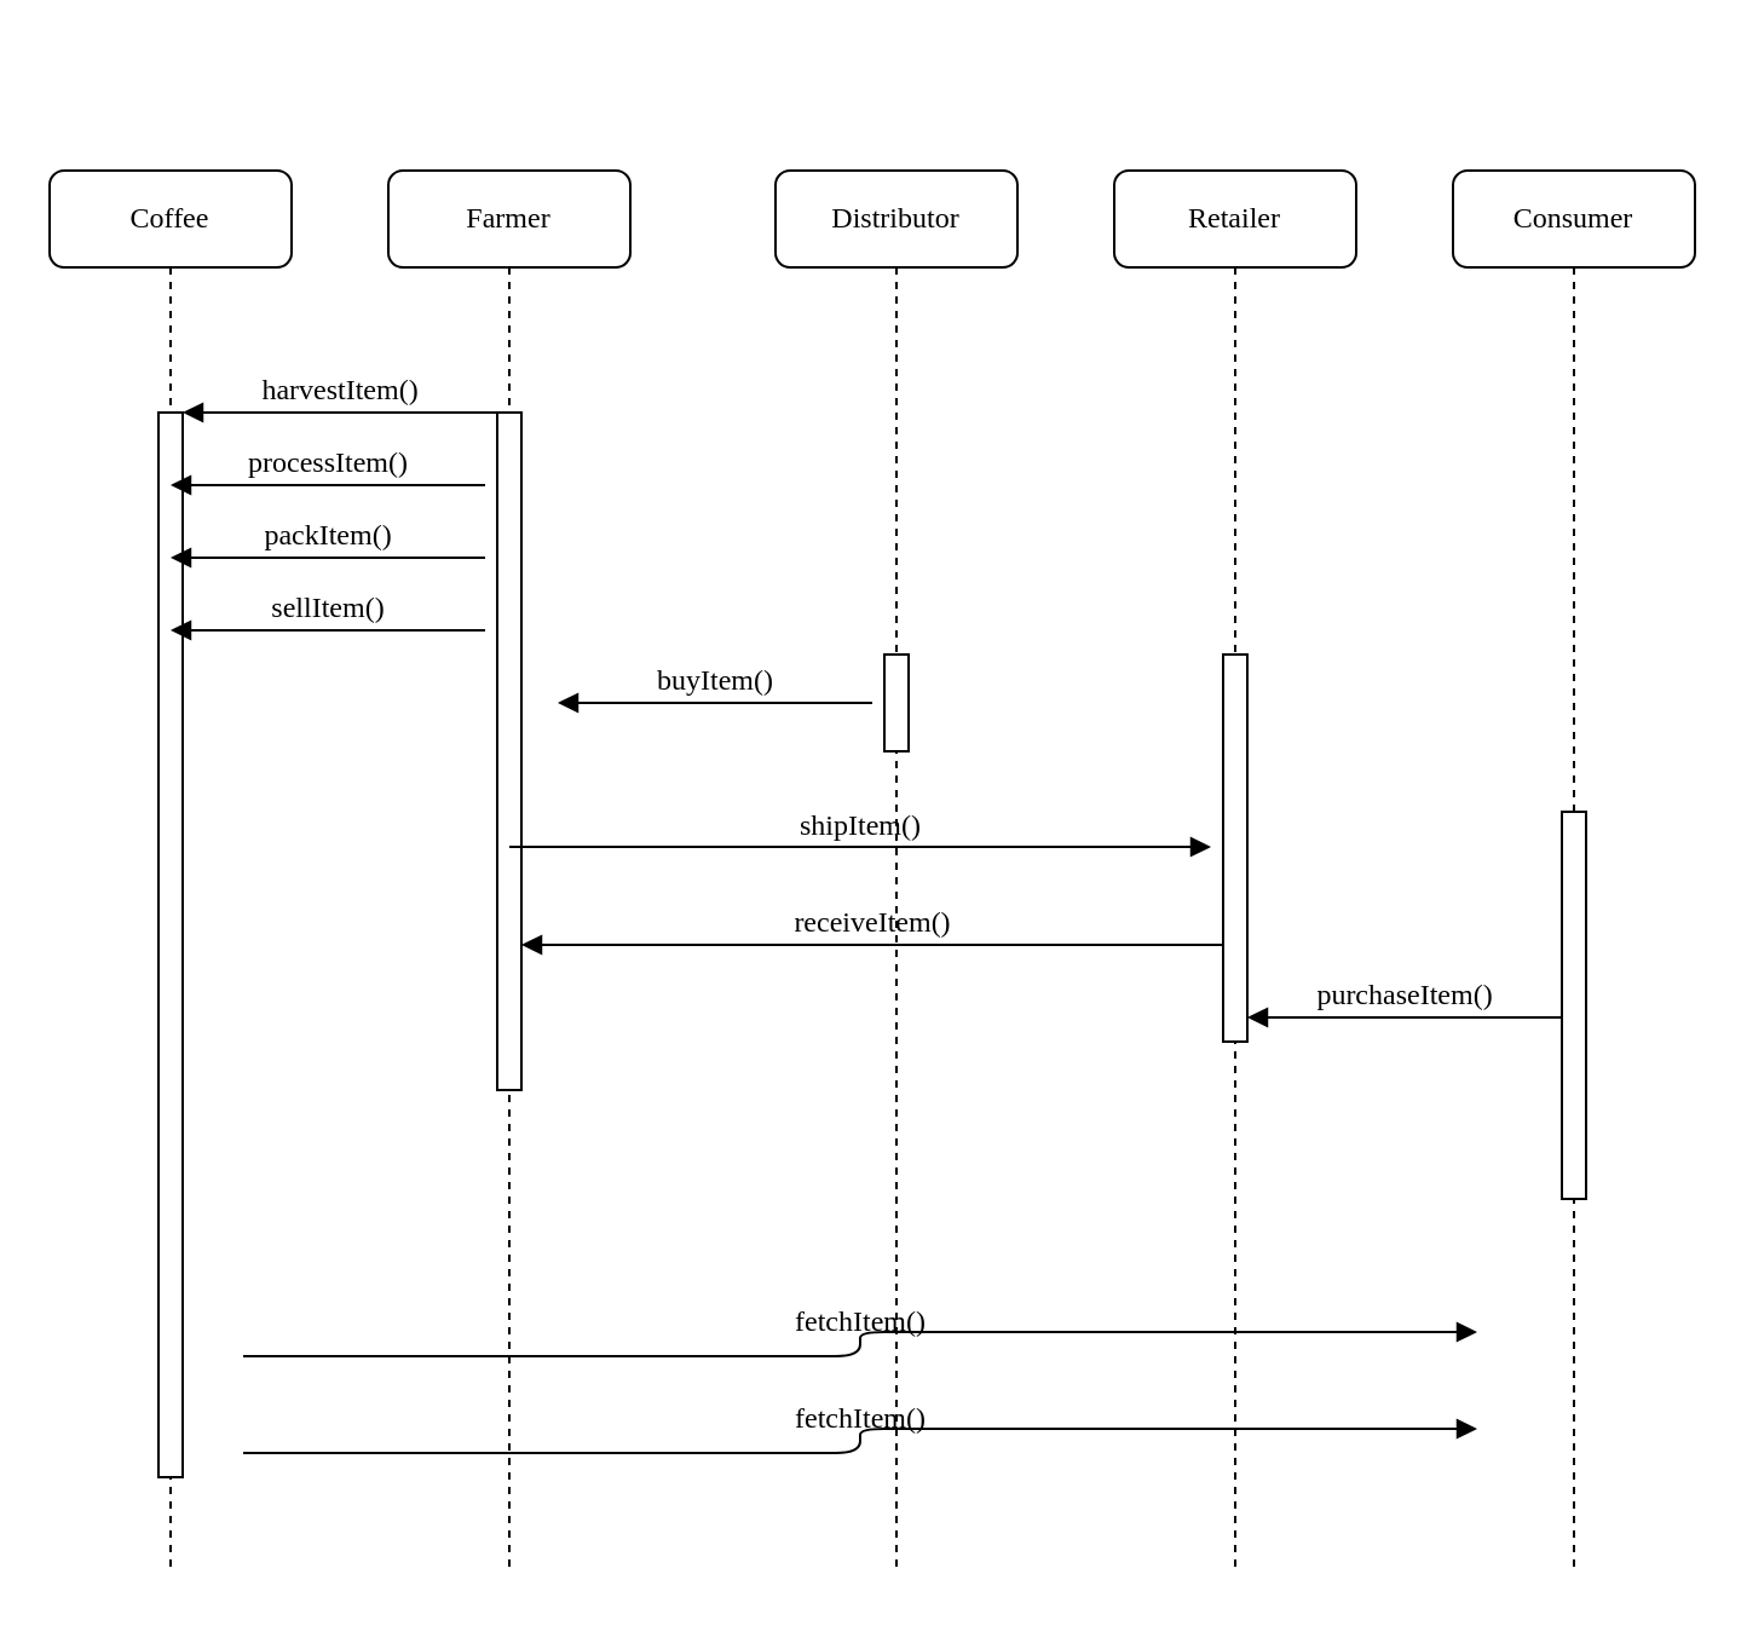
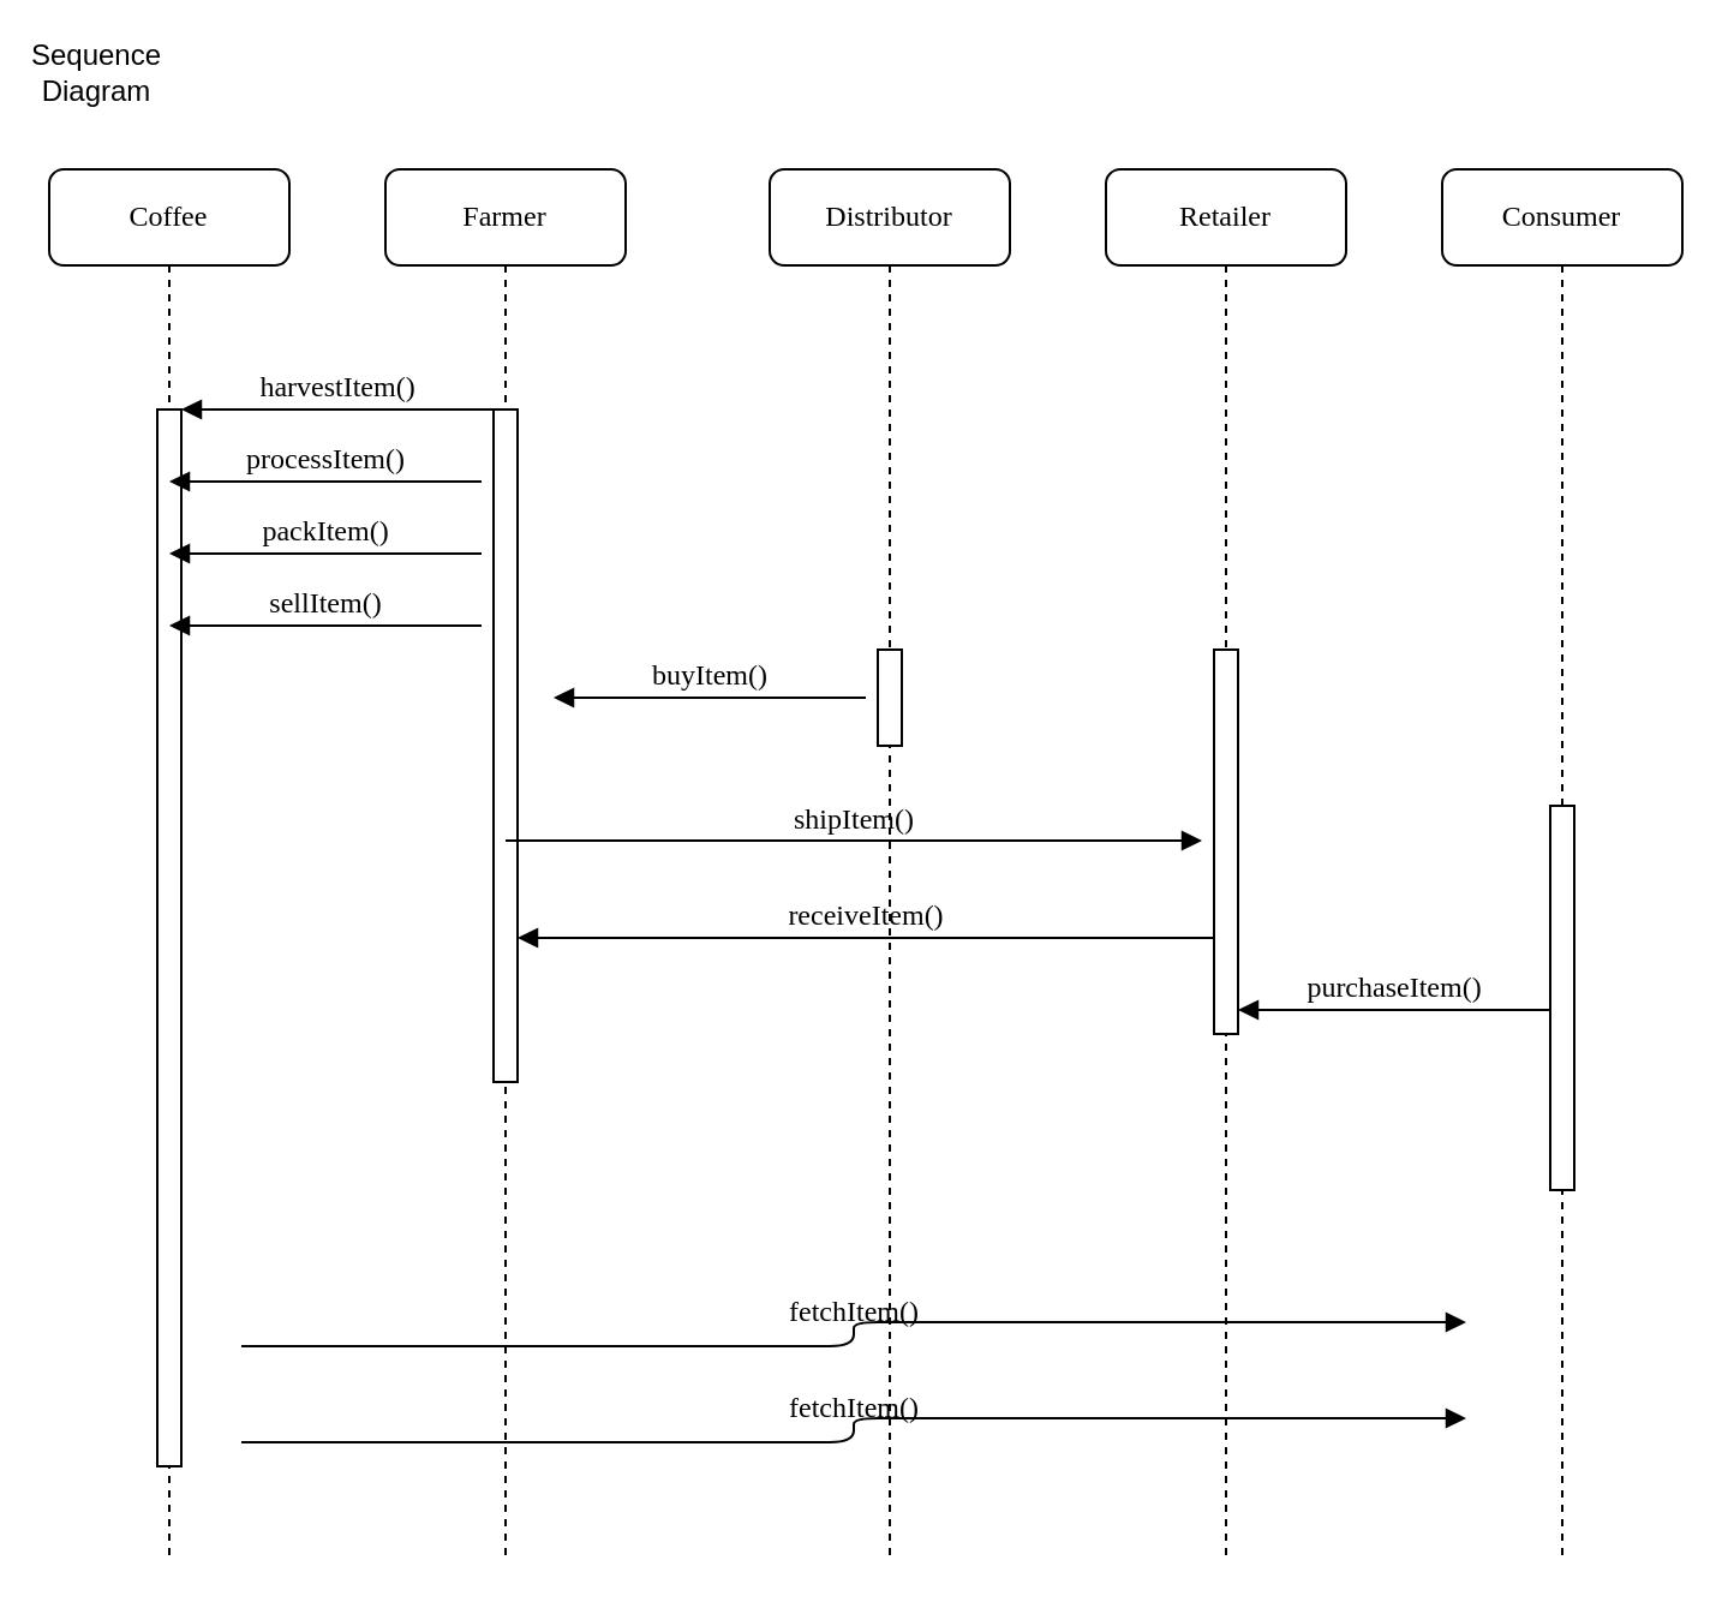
+ <mxCell id="22" value="Sequence Diagram" style="text;html=1;strokeColor=none;fillColor=none;align=center;verticalAlign=middle;whiteSpace=wrap;rounded=0;" vertex="1" parent="1"><mxGeometry x="20" y="20" width="40" height="20" as="geometry" /></mxCell>
